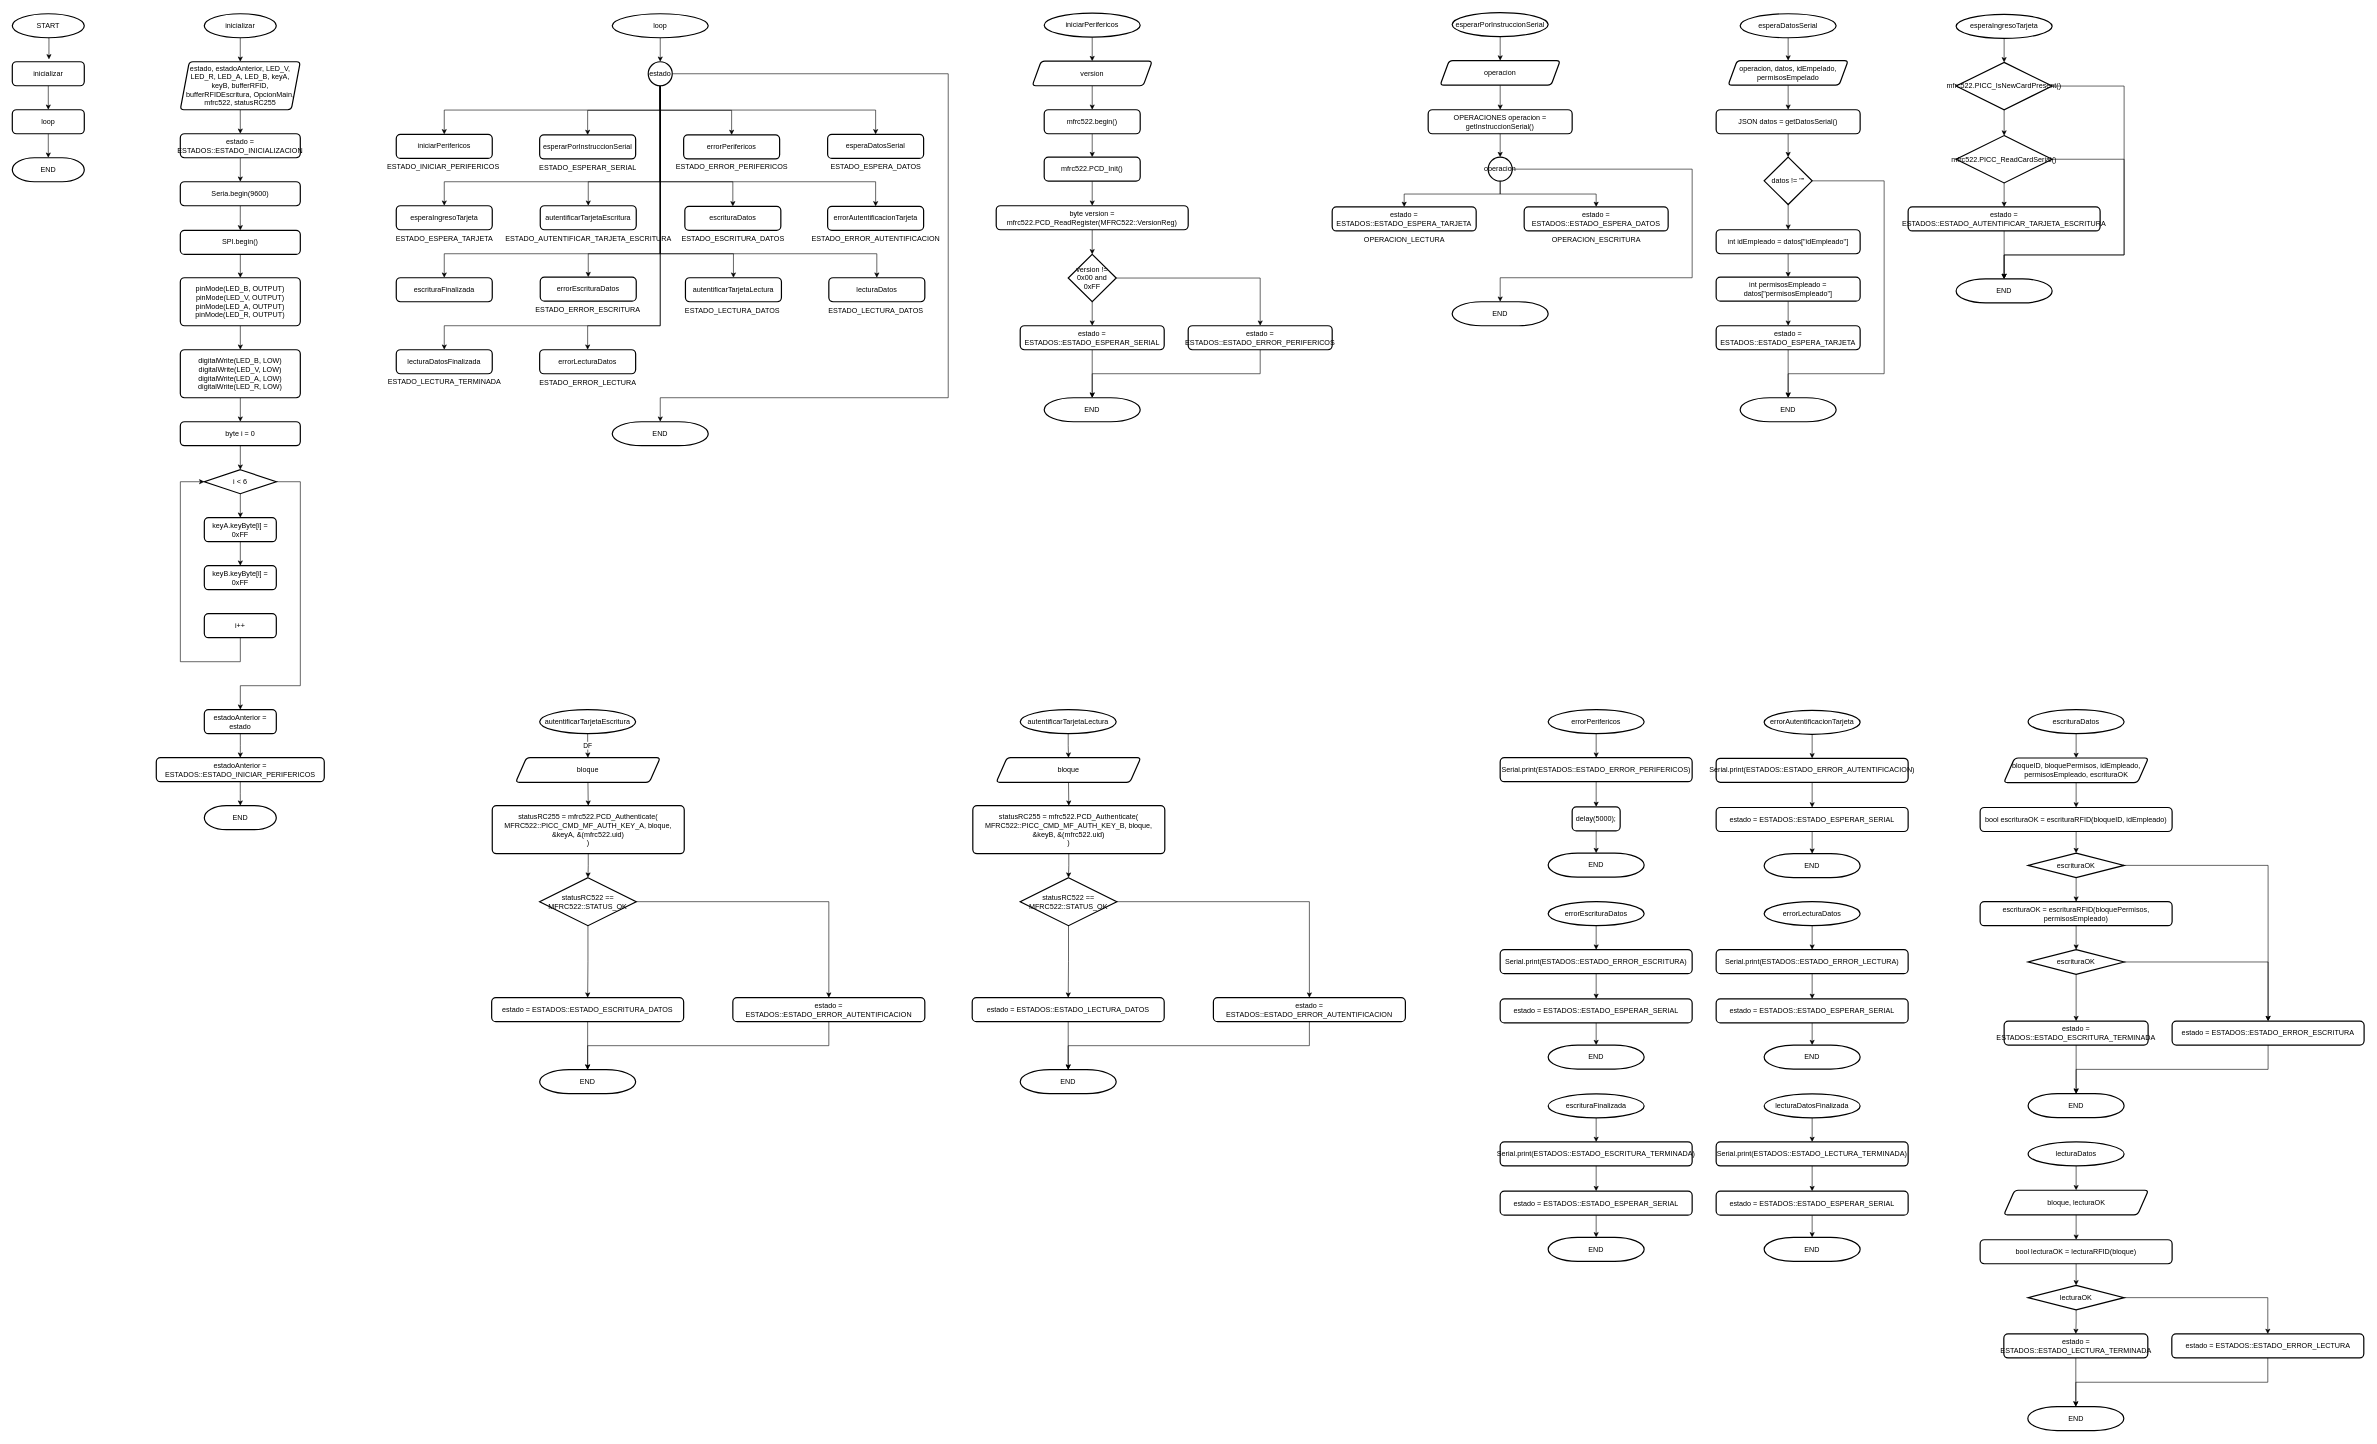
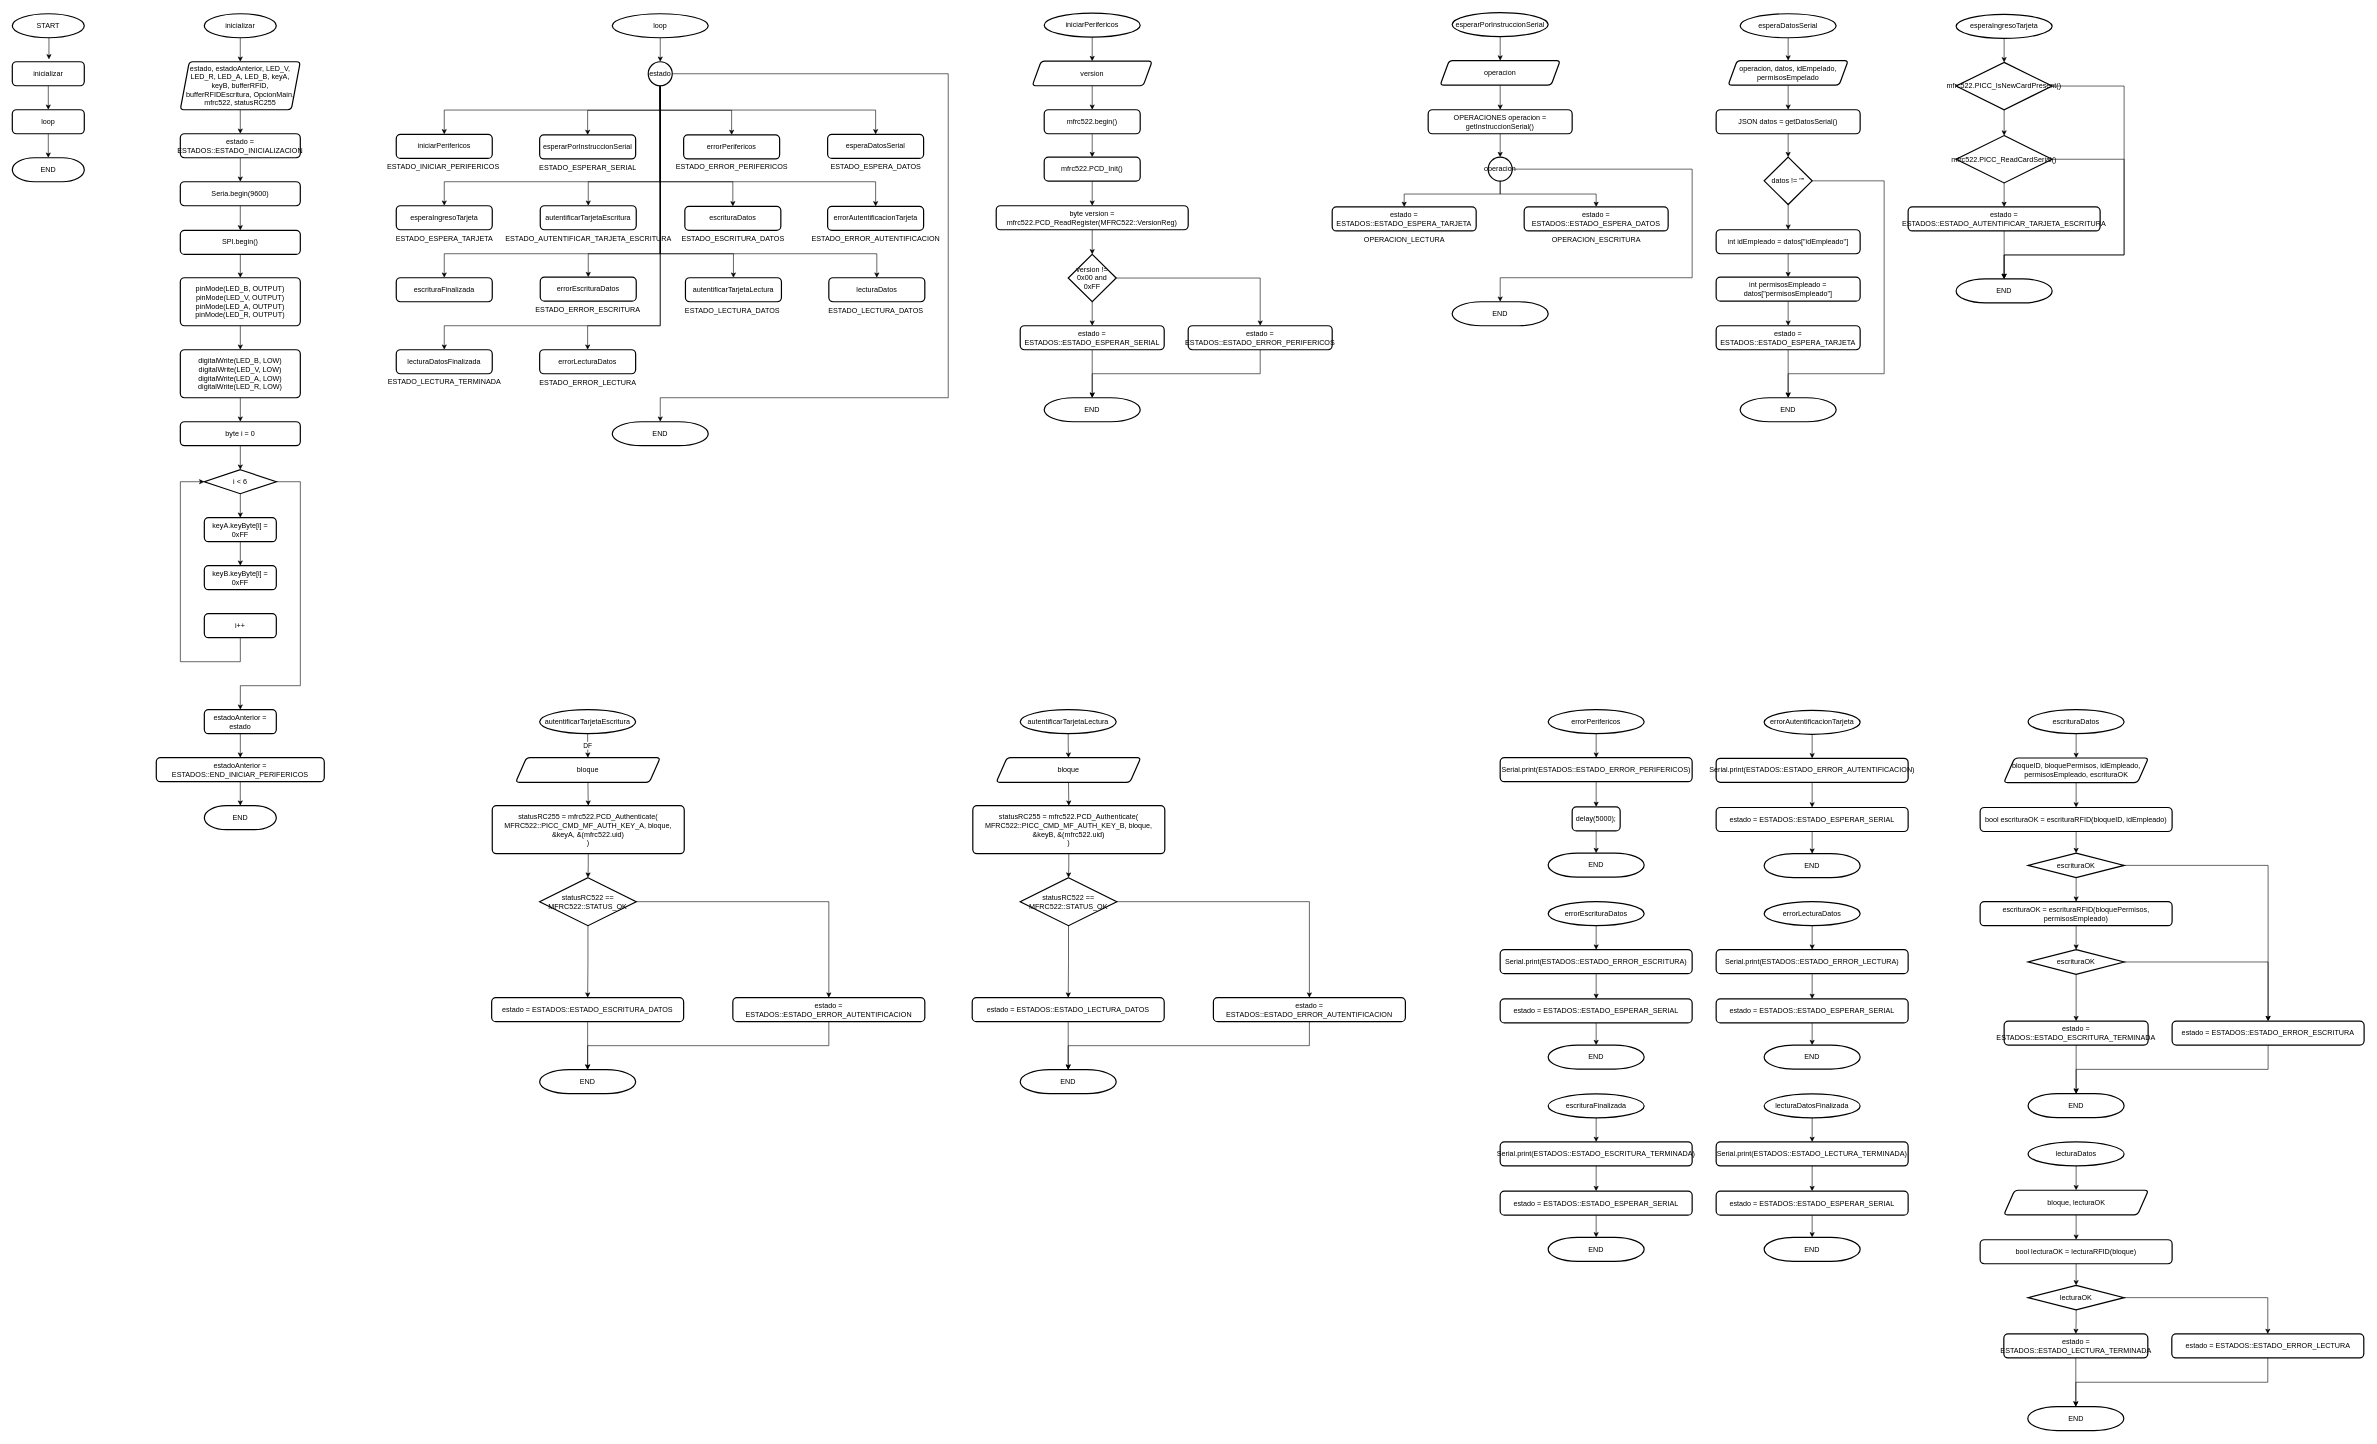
- <mxCell id="34" value="estadoAnterior = ESTADOS::ESTADO_INICIAR_PERIFERICOS" style="rounded=1;whiteSpace=wrap;html=1;absoluteArcSize=1;arcSize=14;strokeWidth=2;" parent="1" vertex="1"><mxGeometry x="260" y="1262" width="280" height="40" as="geometry" /></mxCell>
+ <mxCell id="34" value="estadoAnterior = ESTADOS::END_INICIAR_PERIFERICOS" style="rounded=1;whiteSpace=wrap;html=1;absoluteArcSize=1;arcSize=14;strokeWidth=2;" parent="1" vertex="1"><mxGeometry x="260" y="1262" width="280" height="40" as="geometry" /></mxCell>
